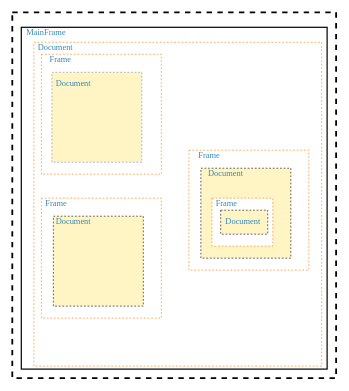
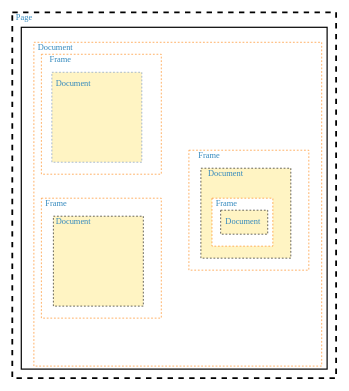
+ <mxCell id="3" value="Page" style="text;html=1;strokeColor=none;fillColor=none;align=center;verticalAlign=middle;whiteSpace=wrap;rounded=0;dashed=1;fontFamily=ZCOOL KuaiLe;fontSource=https%3A%2F%2Ffonts.googleapis.com%2Fcss%3Ffamily%3DZCOOL%2BKuaiLe;fontSize=14;fontColor=#3288bd;" vertex="1" parent="1"><mxGeometry x="20" y="20" width="40" height="20" as="geometry" /></mxCell>
- <mxCell id="5" value="MainFrame" style="text;html=1;strokeColor=none;fillColor=none;align=center;verticalAlign=middle;whiteSpace=wrap;rounded=0;dashed=1;fontFamily=ZCOOL KuaiLe;fontSource=https%3A%2F%2Ffonts.googleapis.com%2Fcss%3Ffamily%3DZCOOL%2BKuaiLe;fontSize=14;fontColor=#3288bd;" vertex="1" parent="1"><mxGeometry x="48" y="44" width="57" height="20" as="geometry" /></mxCell>
